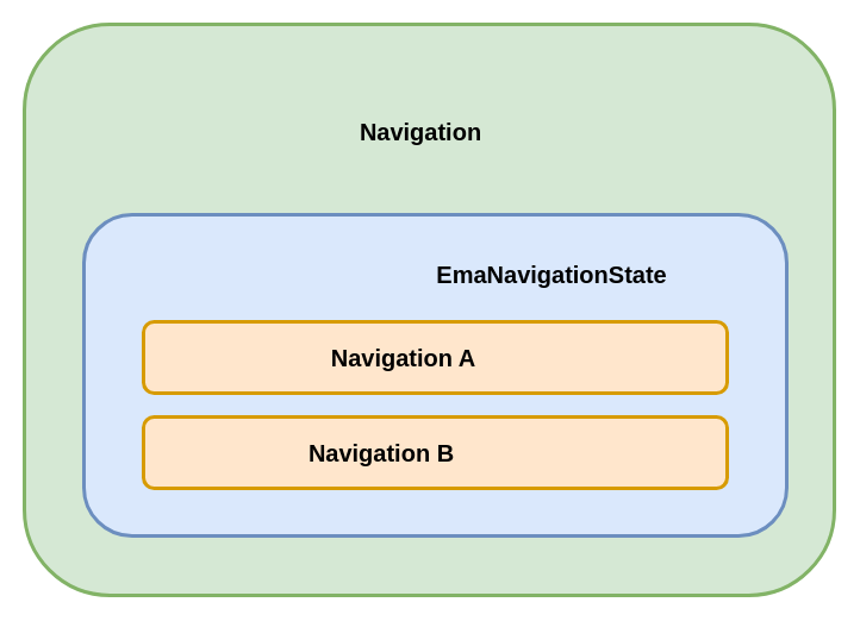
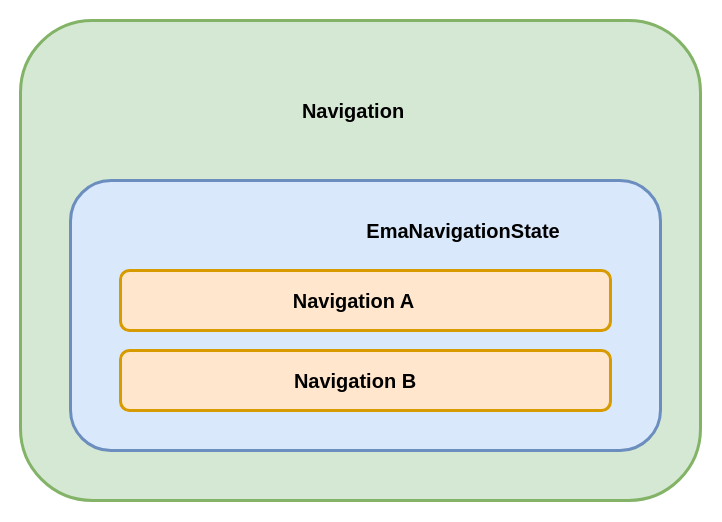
- <mxCell id="8" value="Navigation A" style="text;html=1;strokeColor=none;fillColor=none;align=center;verticalAlign=middle;whiteSpace=wrap;rounded=0;fontSize=20;fontStyle=1" vertex="1" parent="1"><mxGeometry x="270" y="290" width="137" height="20" as="geometry" /></mxCell>
+ <mxCell id="8" value="Navigation A" style="text;html=1;strokeColor=none;fillColor=none;align=center;verticalAlign=middle;whiteSpace=wrap;rounded=0;fontSize=20;fontStyle=1" vertex="1" parent="1"><mxGeometry x="285" y="290" width="137" height="20" as="geometry" /></mxCell>
- <mxCell id="9" value="Navigation B" style="text;html=1;strokeColor=none;fillColor=none;align=center;verticalAlign=middle;whiteSpace=wrap;rounded=0;fontSize=20;fontStyle=1" vertex="1" parent="1"><mxGeometry x="244" y="370" width="152" height="20" as="geometry" /></mxCell>
+ <mxCell id="9" value="Navigation B" style="text;html=1;strokeColor=none;fillColor=none;align=center;verticalAlign=middle;whiteSpace=wrap;rounded=0;fontSize=20;fontStyle=1" vertex="1" parent="1"><mxGeometry x="279" y="370" width="152" height="20" as="geometry" /></mxCell>
